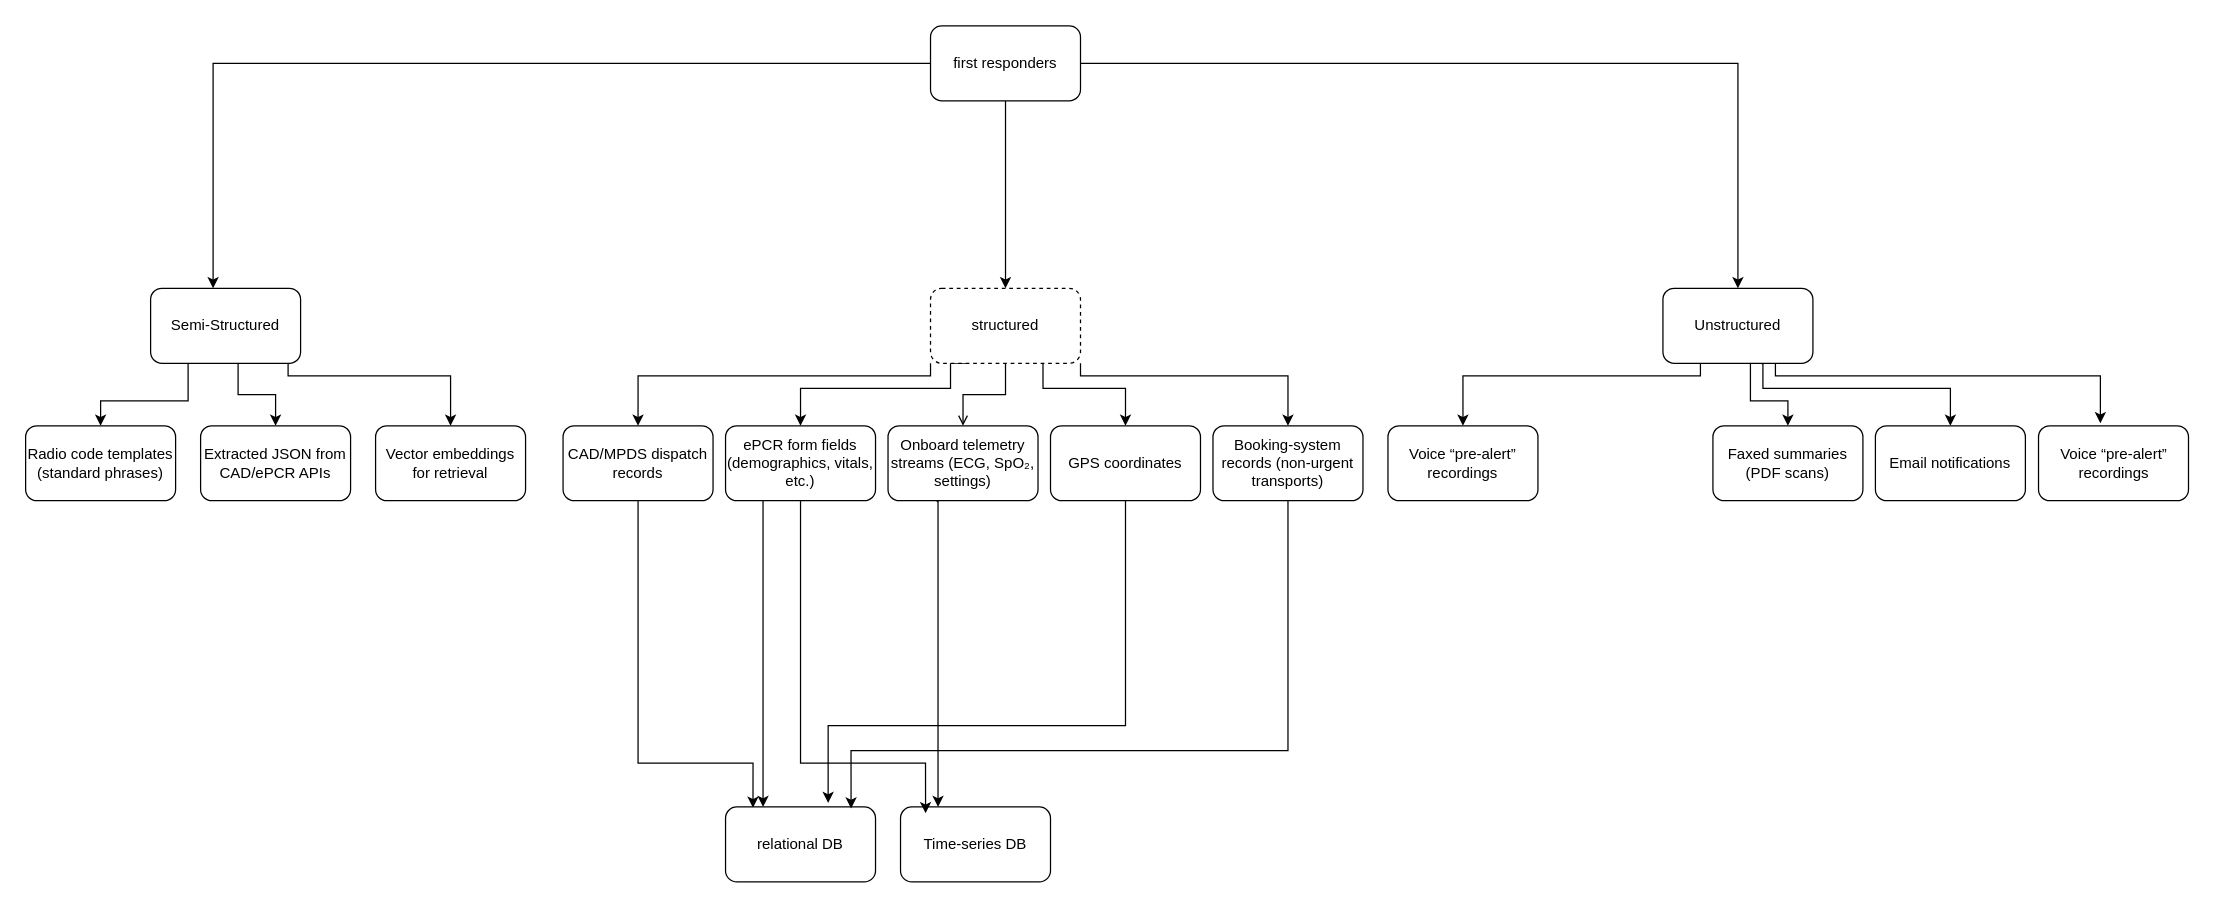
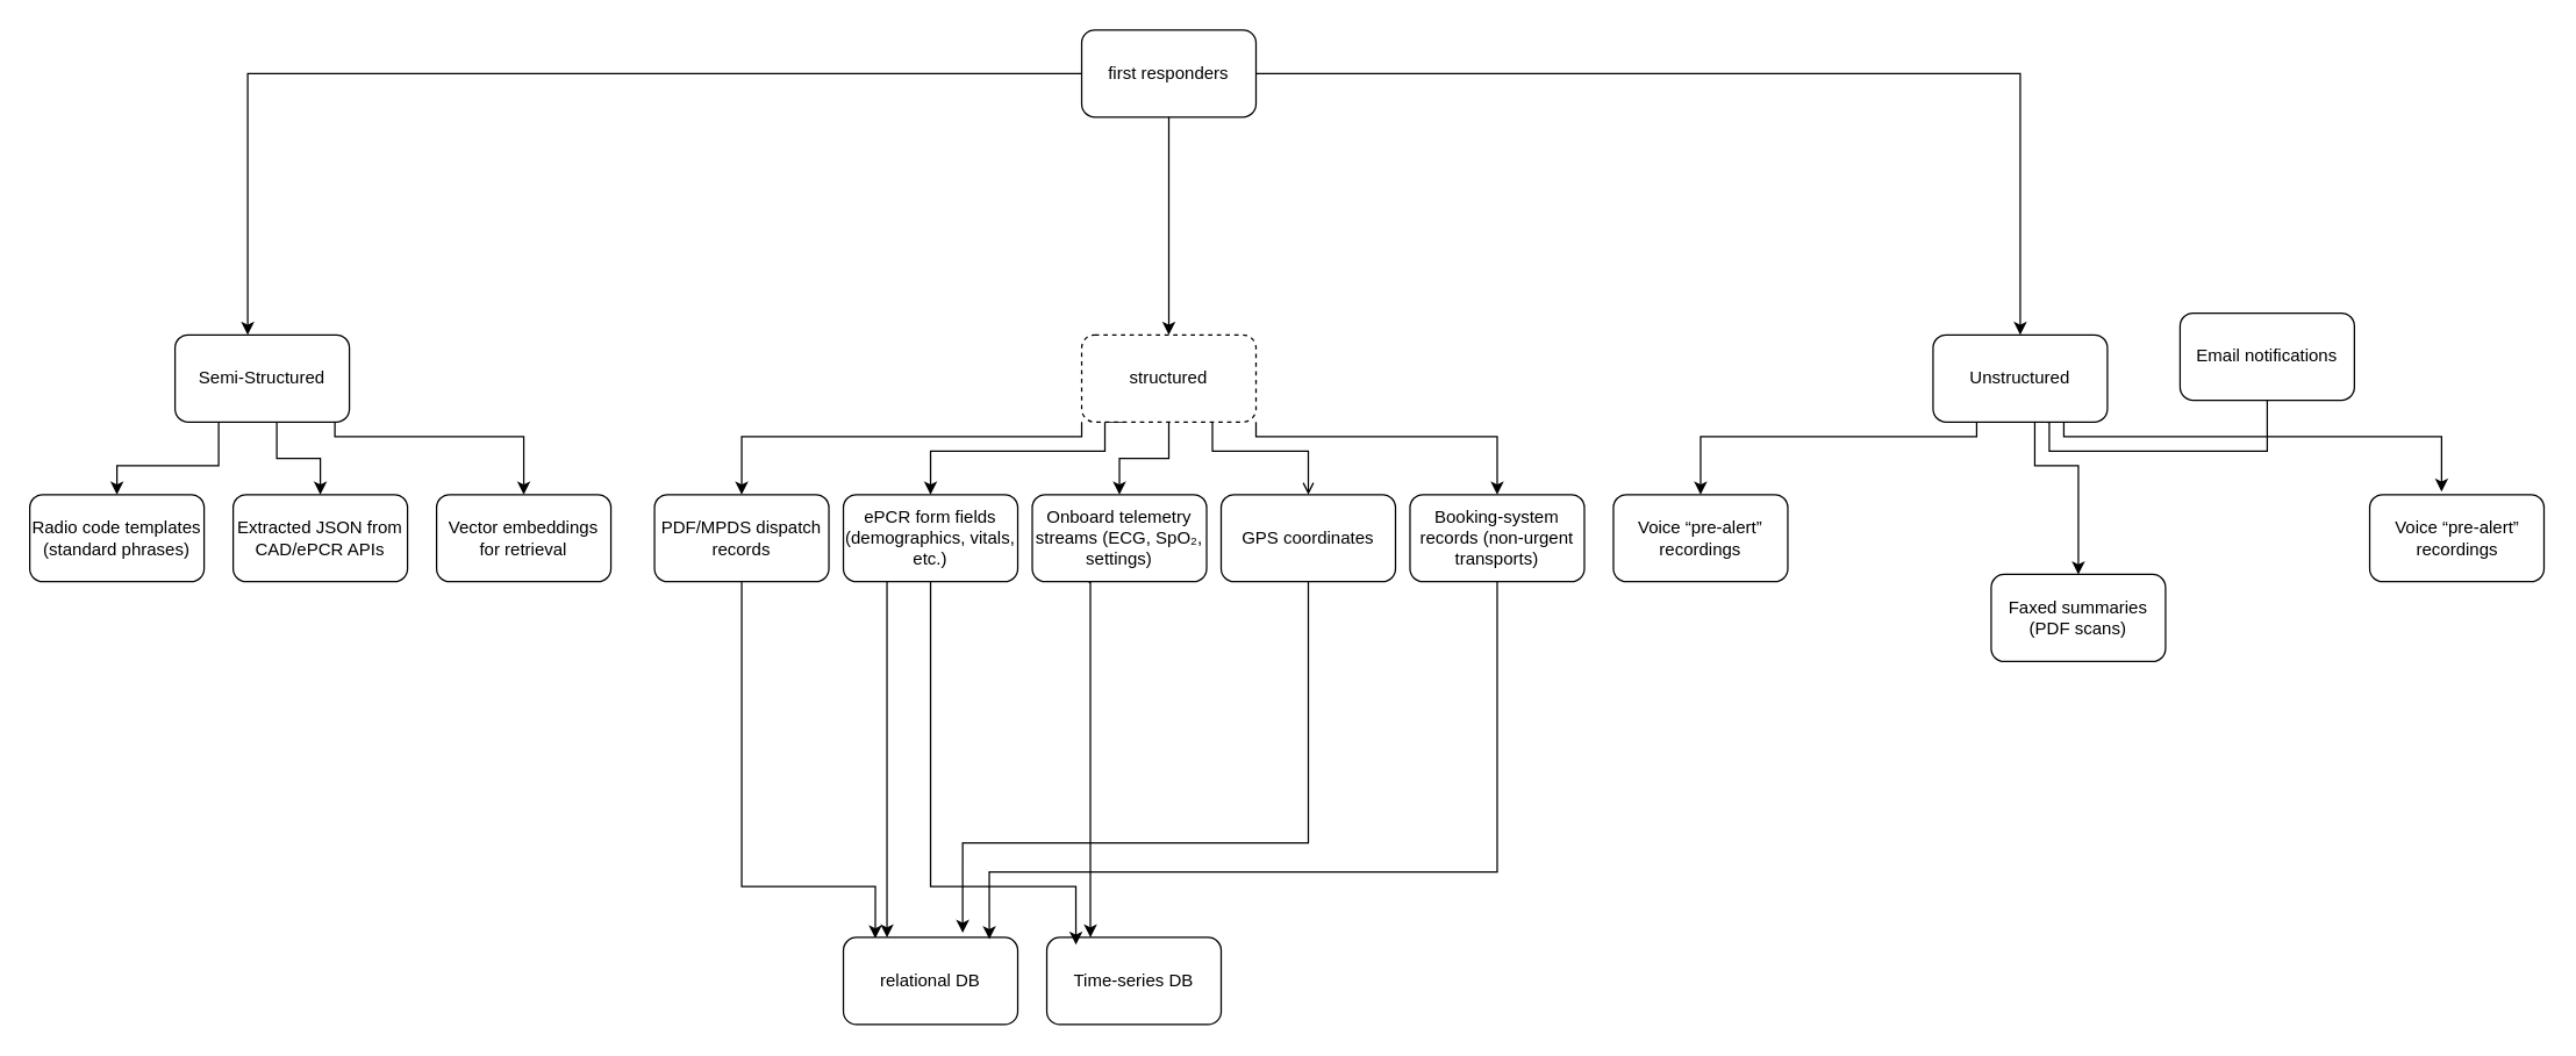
- <mxCell id="5" style="edgeStyle=orthogonalEdgeStyle;rounded=0;orthogonalLoop=1;jettySize=auto;html=1;exitX=0.75;exitY=1;exitDx=0;exitDy=0;entryX=0.5;entryY=0;entryDx=0;entryDy=0;" edge="1" parent="1" source="7" target="14"><mxGeometry relative="1" as="geometry"><Array as="points"><mxPoint x="834" y="310" /><mxPoint x="900" y="310" /></Array></mxGeometry></mxCell>
+ <mxCell id="5" style="edgeStyle=orthogonalEdgeStyle;rounded=0;orthogonalLoop=1;jettySize=auto;html=1;exitX=0.75;exitY=1;exitDx=0;exitDy=0;entryX=0.5;entryY=0;entryDx=0;entryDy=0;endArrow=open;" edge="1" parent="1" source="7" target="14"><mxGeometry relative="1" as="geometry"><Array as="points"><mxPoint x="834" y="310" /><mxPoint x="900" y="310" /></Array></mxGeometry></mxCell>
- <mxCell id="6" style="edgeStyle=orthogonalEdgeStyle;rounded=0;orthogonalLoop=1;jettySize=auto;html=1;exitX=0.5;exitY=1;exitDx=0;exitDy=0;entryX=0.5;entryY=0;entryDx=0;entryDy=0;endArrow=open;" edge="1" parent="1" source="7" target="13"><mxGeometry relative="1" as="geometry" /></mxCell>
+ <mxCell id="6" style="edgeStyle=orthogonalEdgeStyle;rounded=0;orthogonalLoop=1;jettySize=auto;html=1;exitX=0.5;exitY=1;exitDx=0;exitDy=0;entryX=0.5;entryY=0;entryDx=0;entryDy=0;" edge="1" parent="1" source="7" target="13"><mxGeometry relative="1" as="geometry" /></mxCell>
- <mxCell id="9" value="CAD/MPDS dispatch records" style="rounded=1;whiteSpace=wrap;html=1;" vertex="1" parent="1"><mxGeometry x="450" y="340" width="120" height="60" as="geometry" /></mxCell>
+ <mxCell id="9" value="PDF/MPDS dispatch records" style="rounded=1;whiteSpace=wrap;html=1;" vertex="1" parent="1"><mxGeometry x="450" y="340" width="120" height="60" as="geometry" /></mxCell>
- <mxCell id="28" value="Faxed summaries (PDF scans)" style="rounded=1;whiteSpace=wrap;html=1;" vertex="1" parent="1"><mxGeometry x="1370" y="340" width="120" height="60" as="geometry" /></mxCell>
+ <mxCell id="28" value="Faxed summaries (PDF scans)" style="rounded=1;whiteSpace=wrap;html=1;" vertex="1" parent="1"><mxGeometry x="1370" y="395" width="120" height="60" as="geometry" /></mxCell>
- <mxCell id="29" value="Email notifications" style="rounded=1;whiteSpace=wrap;html=1;" vertex="1" parent="1"><mxGeometry x="1500" y="340" width="120" height="60" as="geometry" /></mxCell>
+ <mxCell id="29" value="Email notifications" style="rounded=1;whiteSpace=wrap;html=1;" vertex="1" parent="1"><mxGeometry x="1500" y="215" width="120" height="60" as="geometry" /></mxCell>
